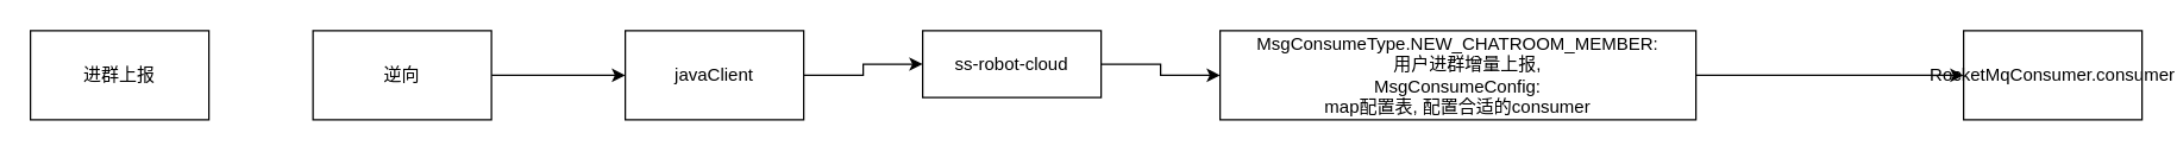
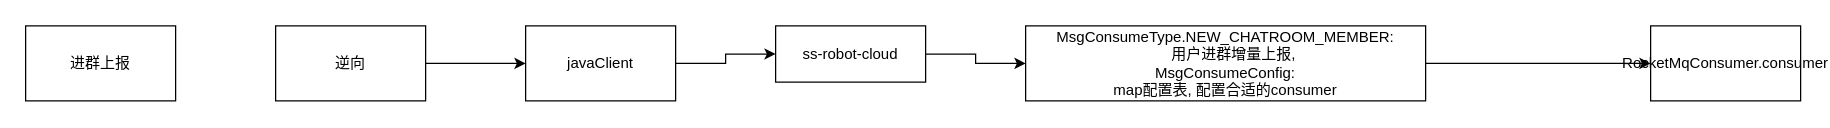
- <mxCell id="4" value="逆向" style="whiteSpace=wrap;html=1;rounded=0;" vertex="1" parent="1"><mxGeometry x="210" y="20" width="120" height="60" as="geometry" /></mxCell>
+ <mxCell id="4" value="逆向" style="whiteSpace=wrap;html=1;rounded=0;" vertex="1" parent="1"><mxGeometry x="220" y="20" width="120" height="60" as="geometry" /></mxCell>
